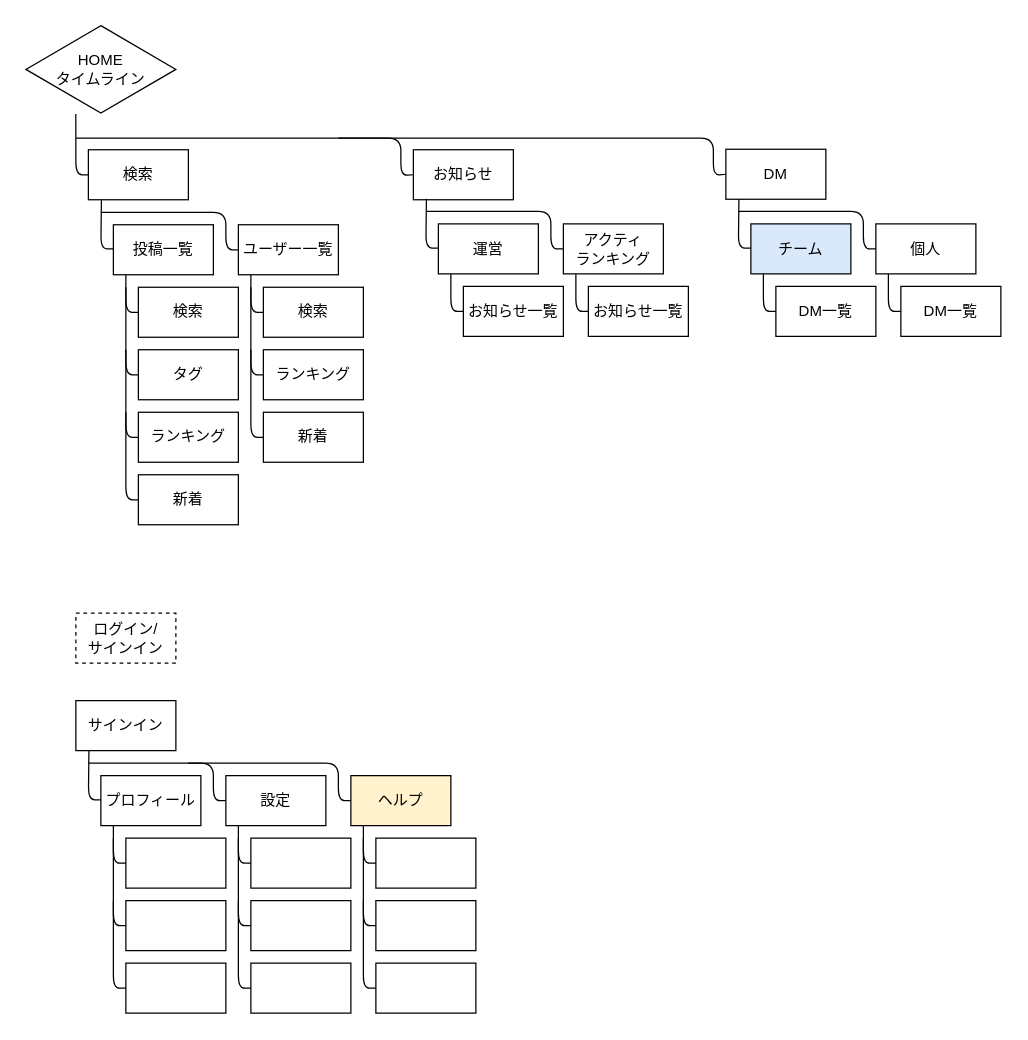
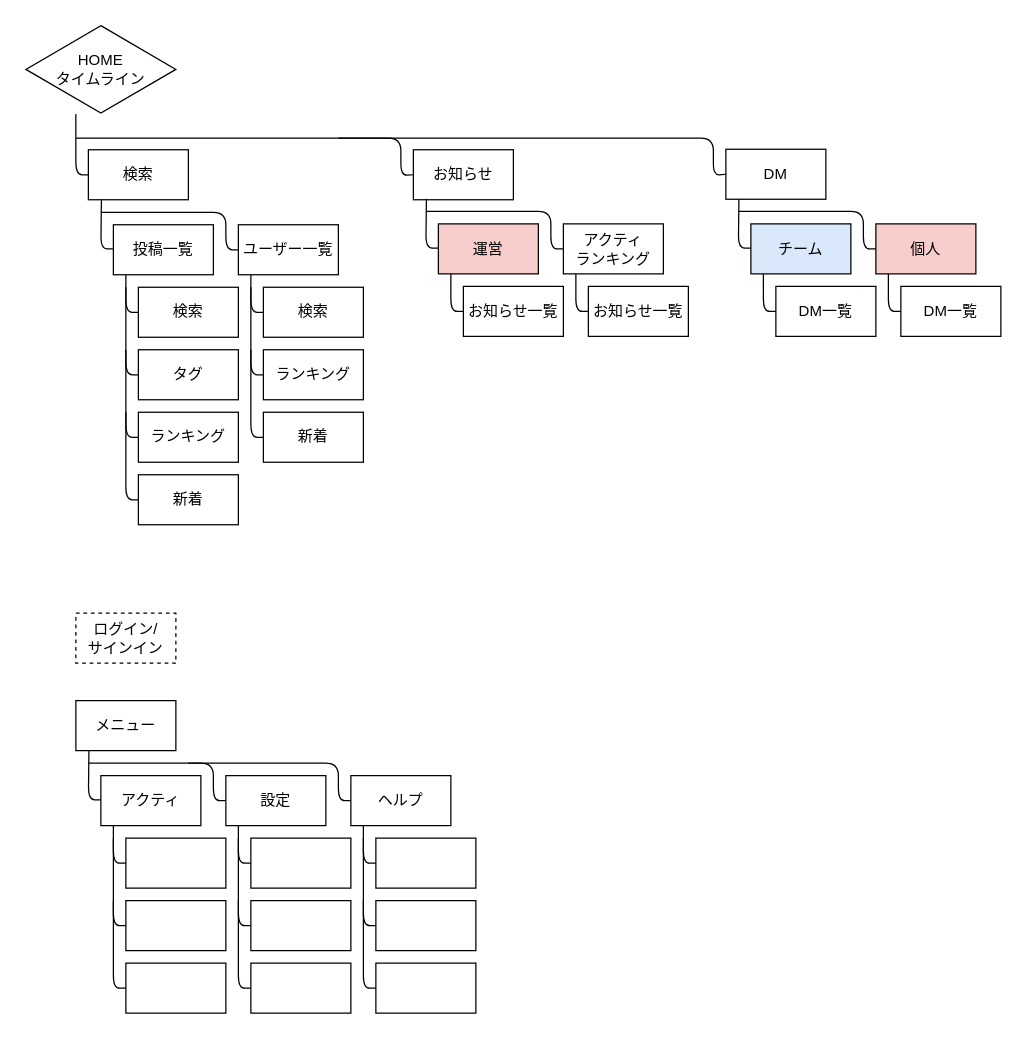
- <mxCell id="29" value="運営" style="rounded=0;whiteSpace=wrap;html=1;" parent="1" vertex="1"><mxGeometry x="350" y="178.6" width="80" height="40" as="geometry" /></mxCell>
+ <mxCell id="29" value="運営" style="rounded=0;whiteSpace=wrap;html=1;fillColor=#f8cecc;" parent="1" vertex="1"><mxGeometry x="350" y="178.6" width="80" height="40" as="geometry" /></mxCell>
- <mxCell id="40" value="個人" style="rounded=0;whiteSpace=wrap;html=1;" parent="1" vertex="1"><mxGeometry x="700" y="178.6" width="80" height="40" as="geometry" /></mxCell>
+ <mxCell id="40" value="個人" style="rounded=0;whiteSpace=wrap;html=1;fillColor=#f8cecc;" parent="1" vertex="1"><mxGeometry x="700" y="178.6" width="80" height="40" as="geometry" /></mxCell>
- <mxCell id="5" value="サインイン" style="rounded=0;whiteSpace=wrap;html=1;" parent="1" vertex="1"><mxGeometry x="60" y="560" width="80" height="40" as="geometry" /></mxCell>
+ <mxCell id="5" value="メニュー" style="rounded=0;whiteSpace=wrap;html=1;" parent="1" vertex="1"><mxGeometry x="60" y="560" width="80" height="40" as="geometry" /></mxCell>
- <mxCell id="55" value="プロフィール" style="rounded=0;whiteSpace=wrap;html=1;" parent="1" vertex="1"><mxGeometry x="80" y="620" width="80" height="40" as="geometry" /></mxCell>
+ <mxCell id="55" value="アクティ" style="rounded=0;whiteSpace=wrap;html=1;" parent="1" vertex="1"><mxGeometry x="80" y="620" width="80" height="40" as="geometry" /></mxCell>
- <mxCell id="68" value="&lt;span&gt;ヘルプ&lt;/span&gt;" style="rounded=0;whiteSpace=wrap;html=1;fillColor=#fff2cc;" parent="1" vertex="1"><mxGeometry x="280" y="620" width="80" height="40" as="geometry" /></mxCell>
+ <mxCell id="68" value="&lt;span&gt;ヘルプ&lt;/span&gt;" style="rounded=0;whiteSpace=wrap;html=1;" parent="1" vertex="1"><mxGeometry x="280" y="620" width="80" height="40" as="geometry" /></mxCell>
